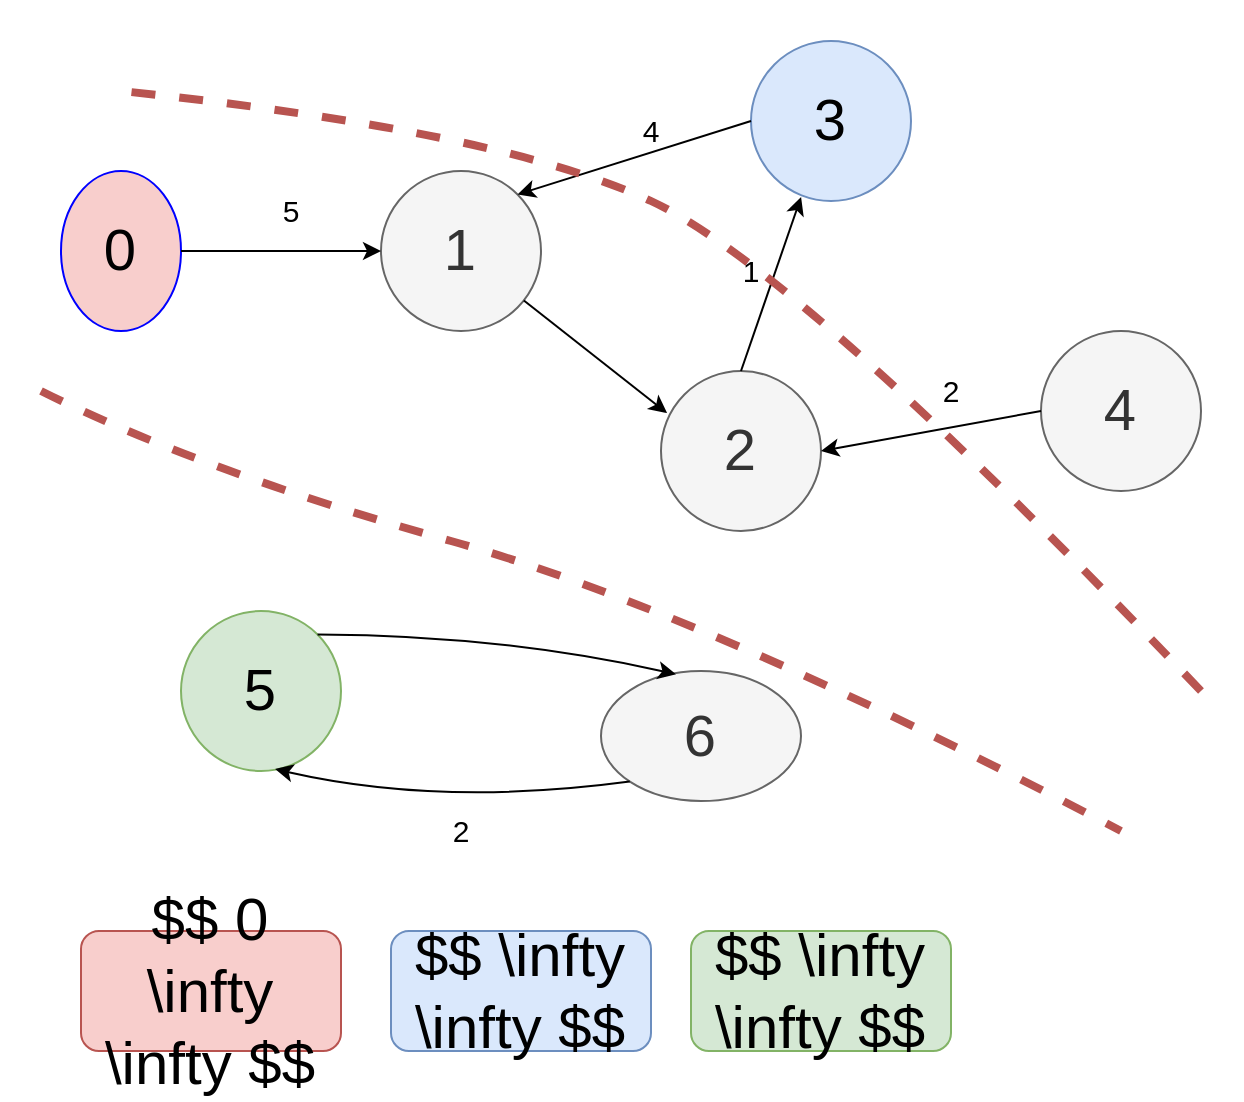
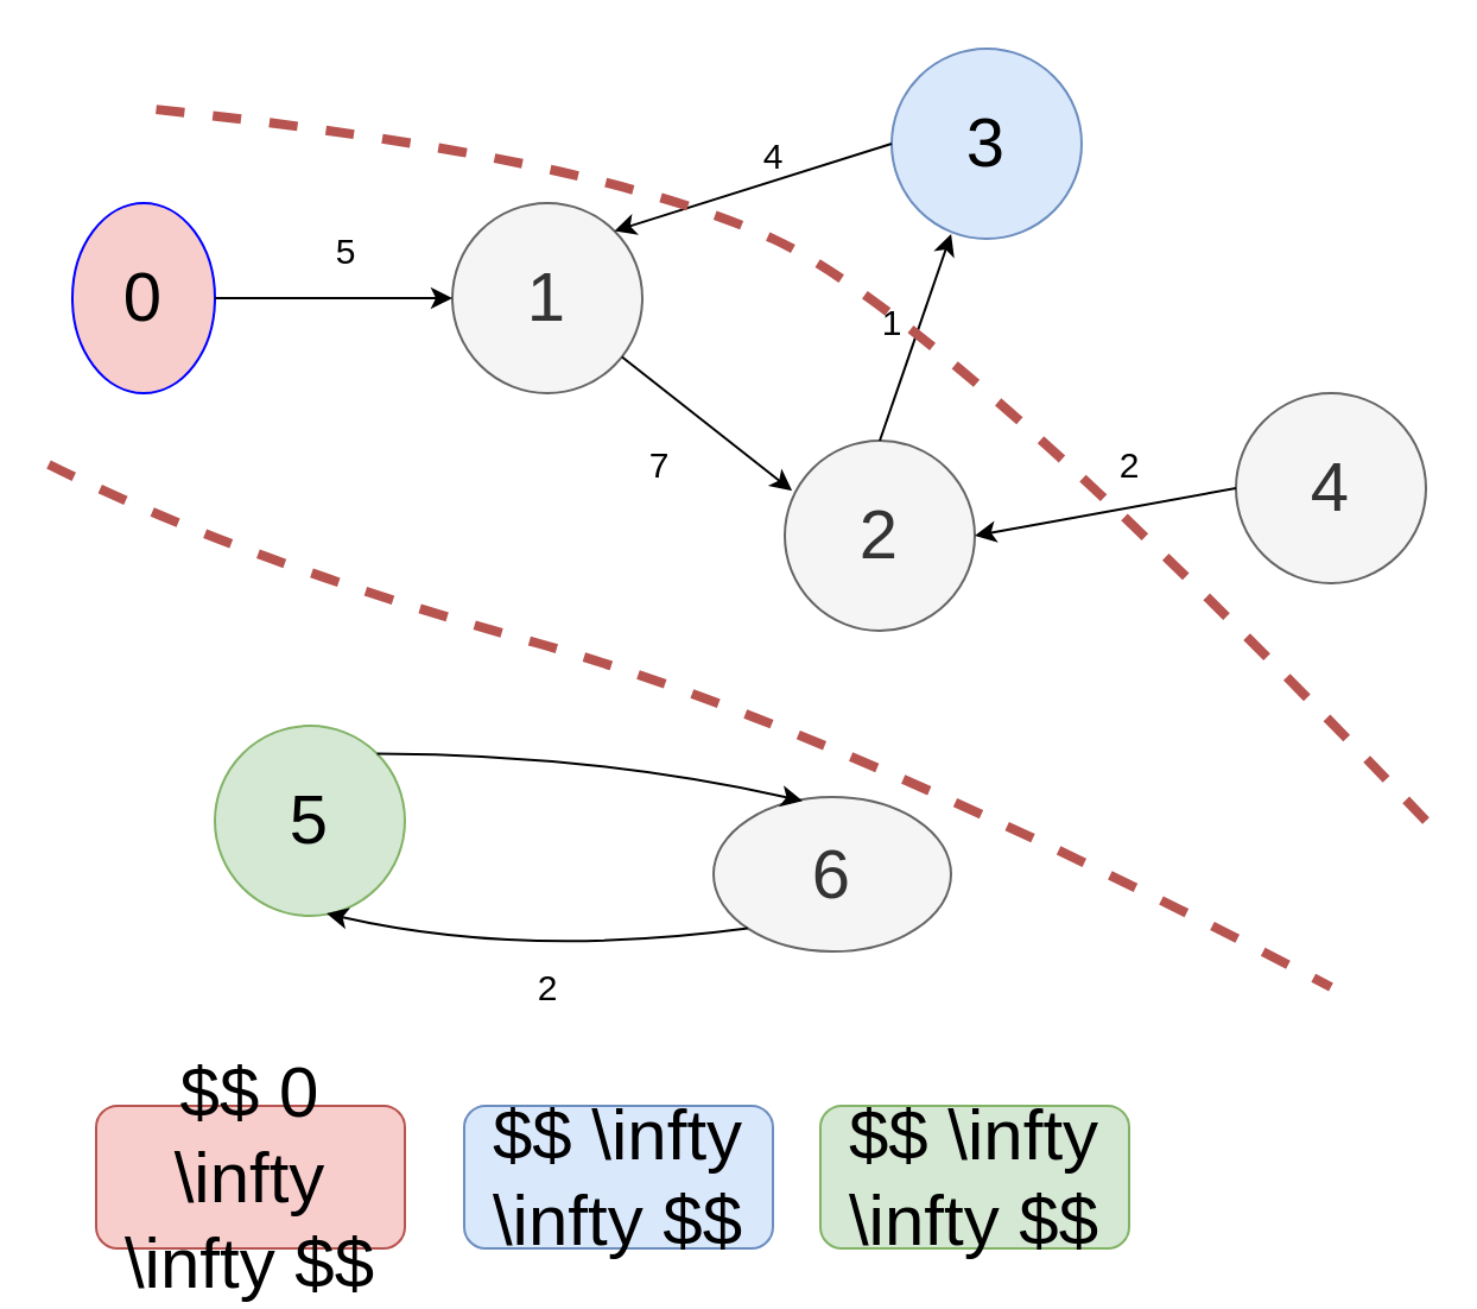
+ <mxCell id="19" value="7" style="text;html=1;align=center;verticalAlign=middle;resizable=0;points=[];autosize=1;fontSize=15;" vertex="1" parent="1"><mxGeometry x="267" y="185" width="20" height="20" as="geometry" /></mxCell>
